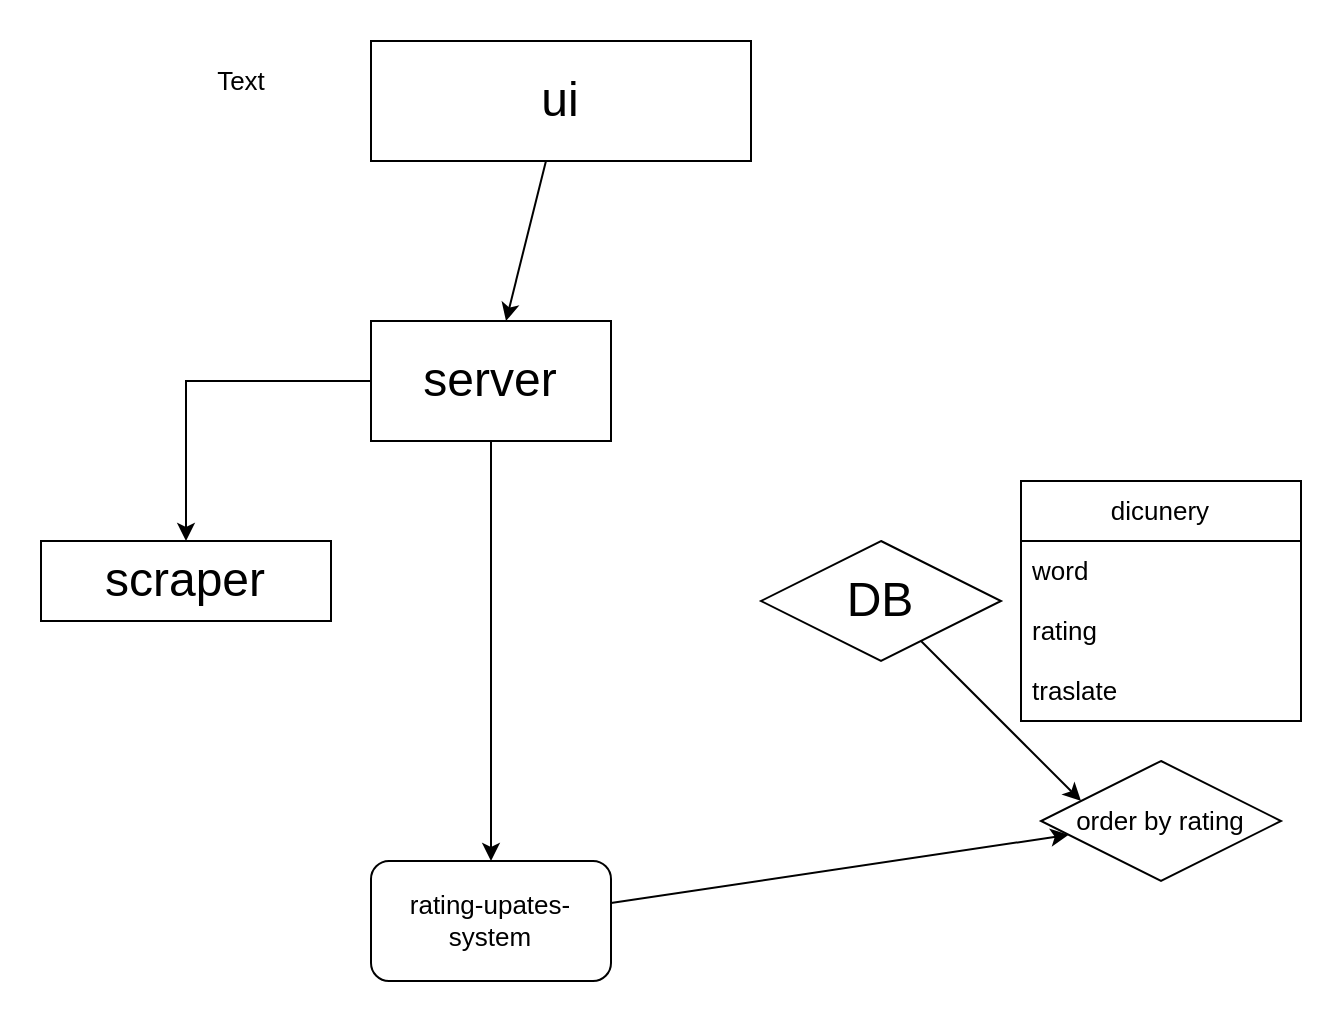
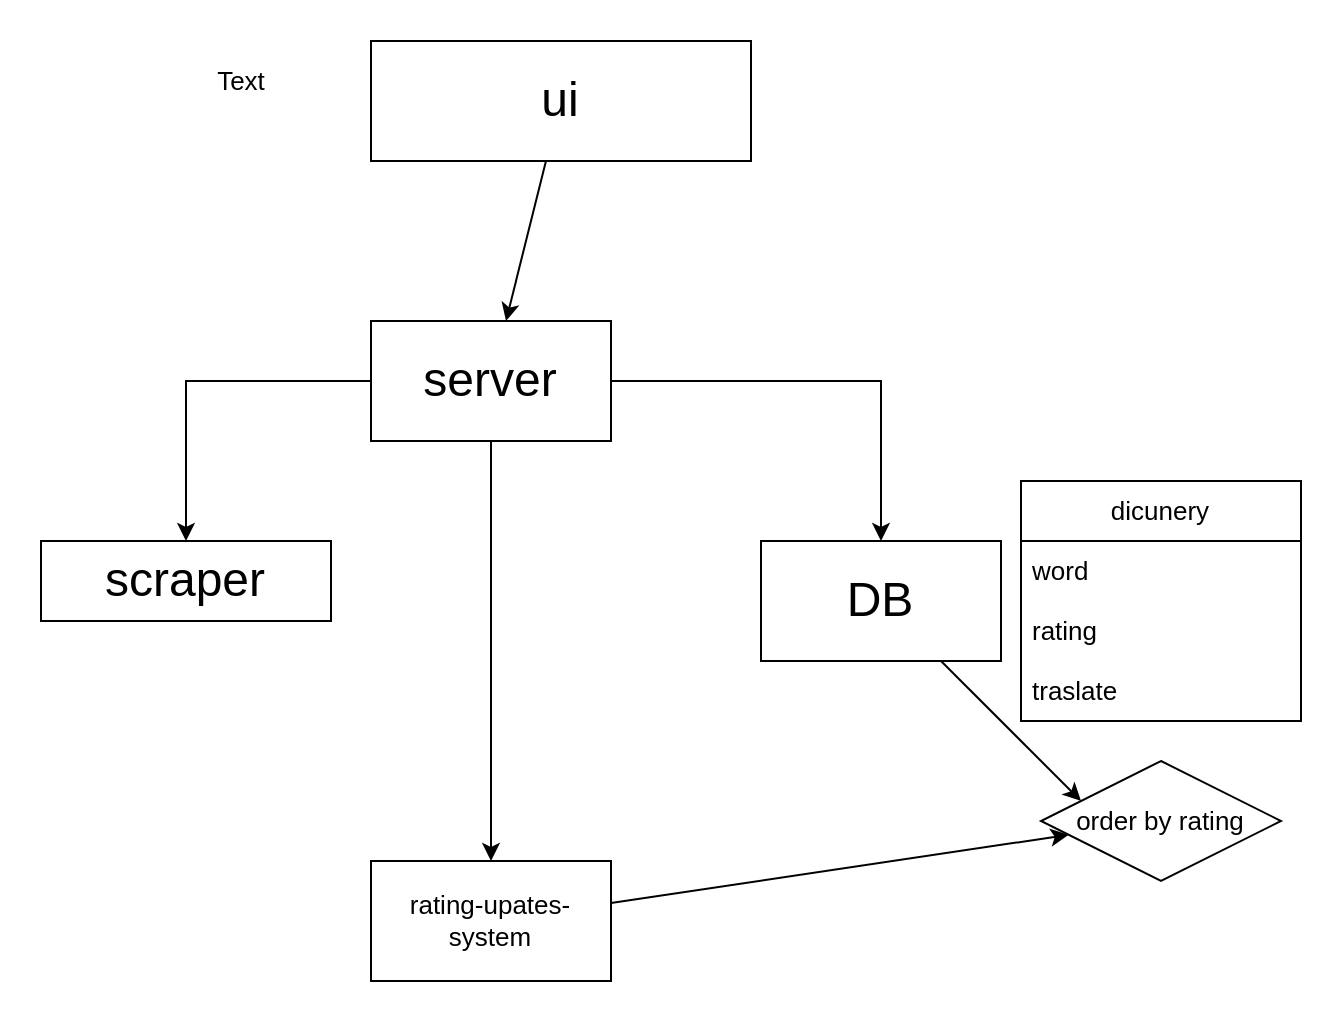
+ <mxCell id="5" value="" style="edgeStyle=orthogonalEdgeStyle;rounded=0;orthogonalLoop=1;jettySize=auto;html=1;fontSize=24;" edge="1" parent="1" source="7" target="10"><mxGeometry relative="1" as="geometry" /></mxCell>
- <mxCell id="10" value="&lt;span style=&quot;font-size: 24px;&quot;&gt;DB&lt;/span&gt;" style="rhombus;whiteSpace=wrap;html=1;" vertex="1" parent="1"><mxGeometry x="380" y="270" width="120" height="60" as="geometry" /></mxCell>
+ <mxCell id="10" value="&lt;span style=&quot;font-size: 24px;&quot;&gt;DB&lt;/span&gt;" style="rounded=0;whiteSpace=wrap;html=1;" vertex="1" parent="1"><mxGeometry x="380" y="270" width="120" height="60" as="geometry" /></mxCell>
- <mxCell id="12" value="&lt;font style=&quot;font-size: 13px;&quot;&gt;rating-upates-system&lt;/font&gt;" style="whiteSpace=wrap;html=1;rounded=1;" vertex="1" parent="1"><mxGeometry x="185" y="430" width="120" height="60" as="geometry" /></mxCell>
+ <mxCell id="12" value="&lt;font style=&quot;font-size: 13px;&quot;&gt;rating-upates-system&lt;/font&gt;" style="rounded=0;whiteSpace=wrap;html=1;" vertex="1" parent="1"><mxGeometry x="185" y="430" width="120" height="60" as="geometry" /></mxCell>
